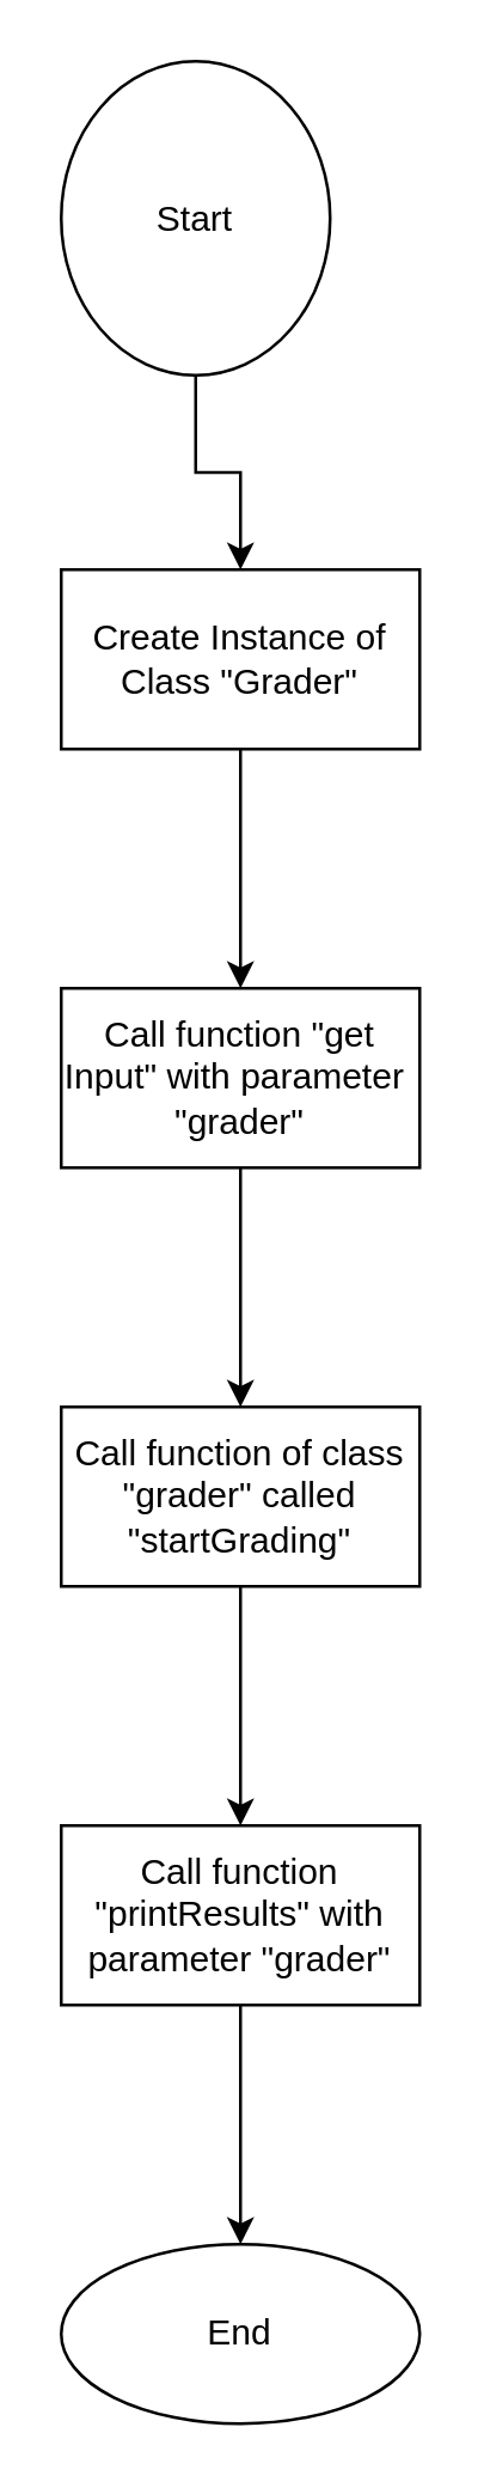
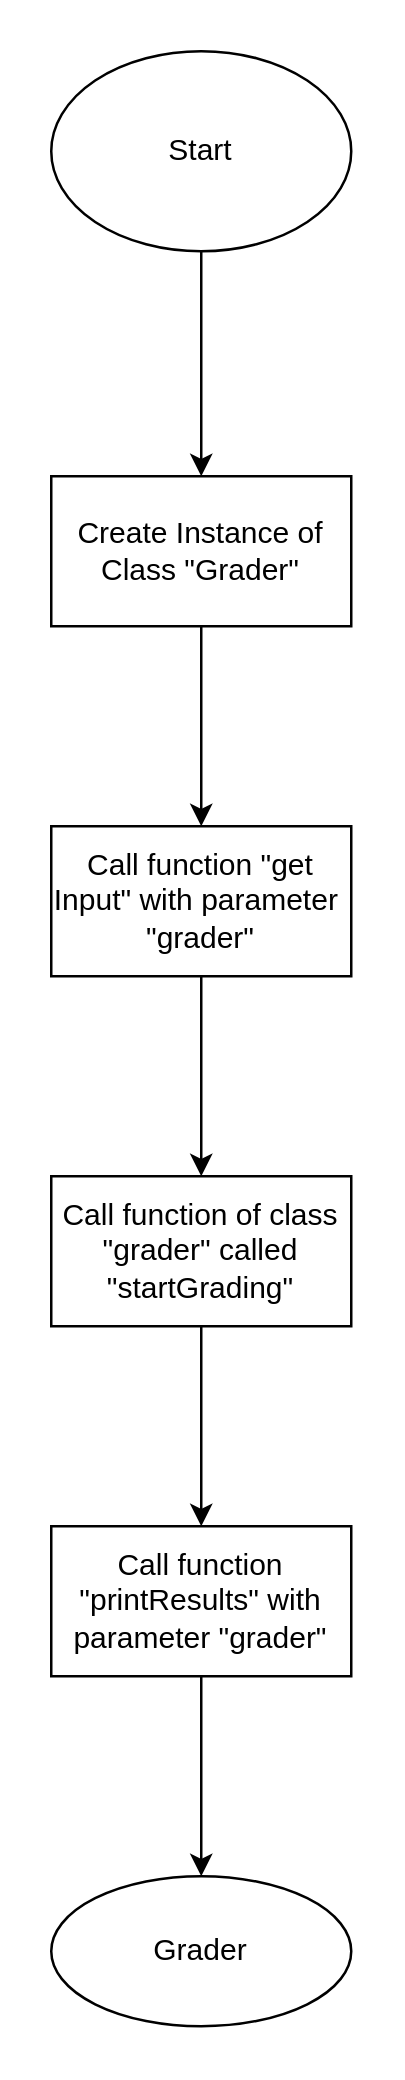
- <mxCell id="3" value="Start" style="ellipse;whiteSpace=wrap;html=1;" vertex="1" parent="1"><mxGeometry x="20" y="20" width="90" height="105" as="geometry" /></mxCell>
+ <mxCell id="3" value="Start" style="ellipse;whiteSpace=wrap;html=1;" vertex="1" parent="1"><mxGeometry x="20" y="20" width="120" height="80" as="geometry" /></mxCell>
- <mxCell id="12" value="End" style="ellipse;whiteSpace=wrap;html=1;" vertex="1" parent="1"><mxGeometry x="20" y="750" width="120" height="60" as="geometry" /></mxCell>
+ <mxCell id="12" value="Grader" style="ellipse;whiteSpace=wrap;html=1;" vertex="1" parent="1"><mxGeometry x="20" y="750" width="120" height="60" as="geometry" /></mxCell>
